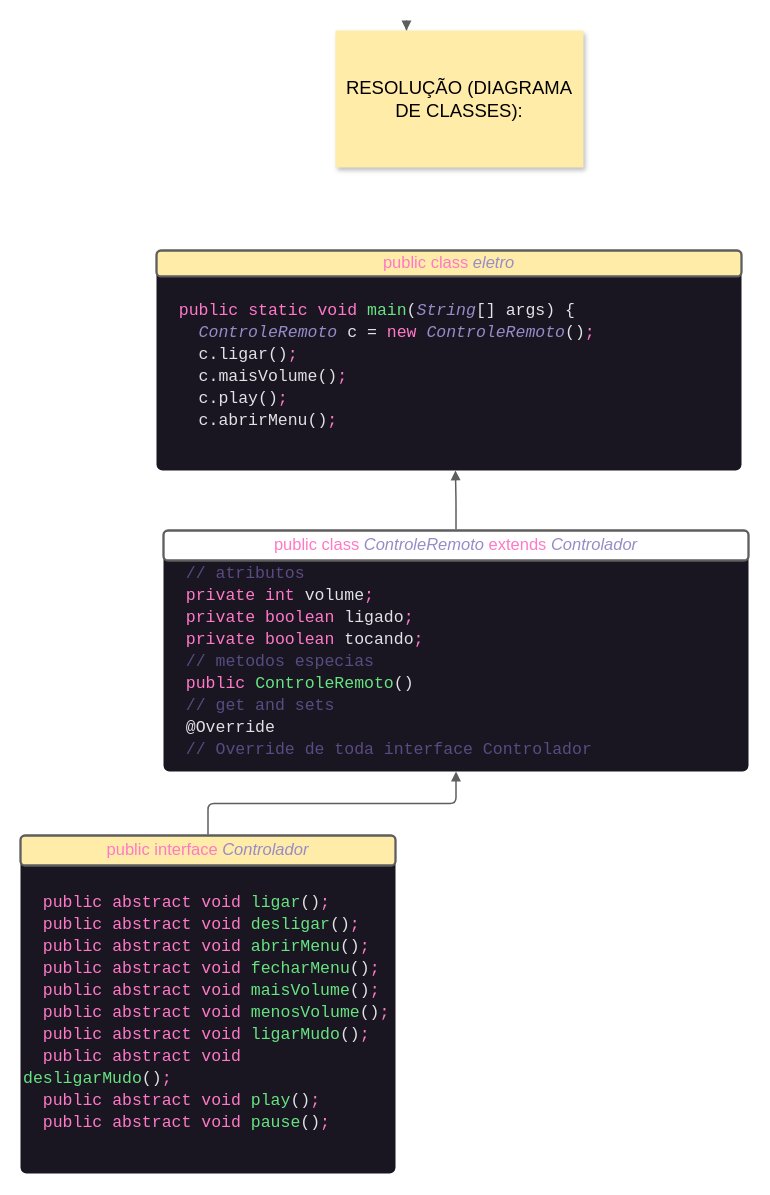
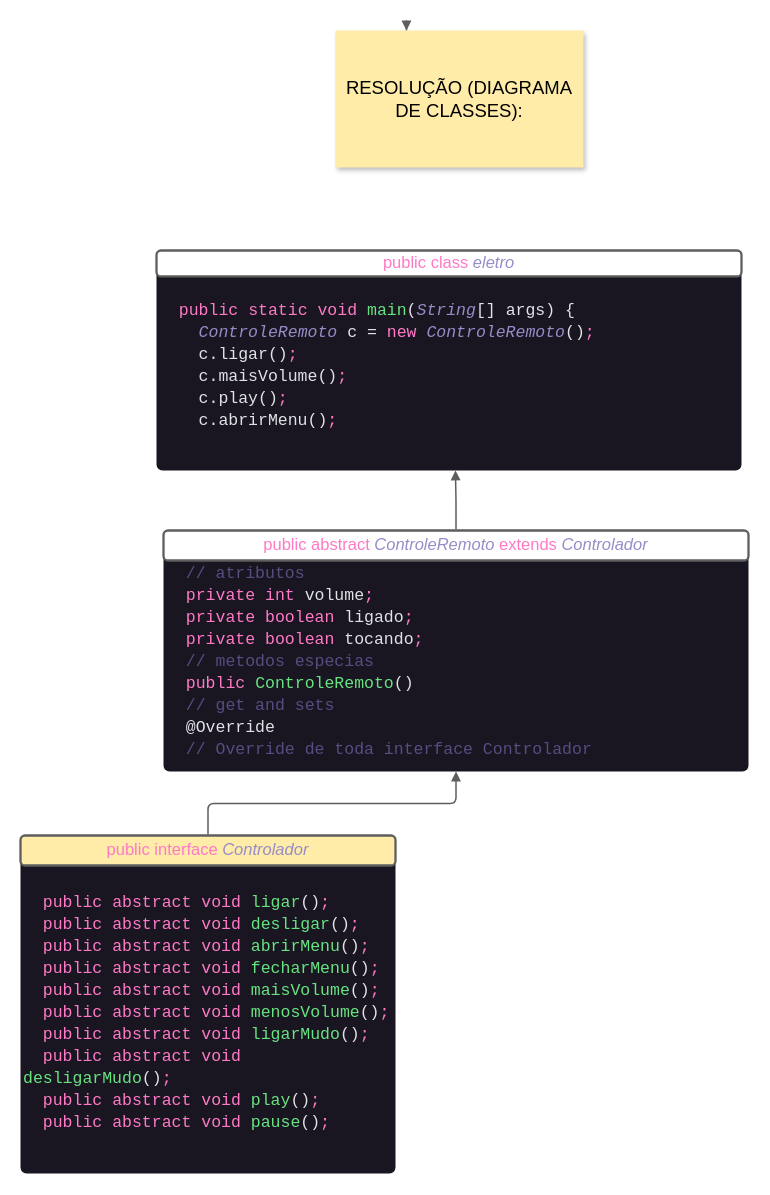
- <mxCell id="8" value="&lt;div style=&quot;display: flex ; justify-content: center ; text-align: center ; align-items: baseline ; font-size: 0 ; line-height: 1.25 ; margin-top: -2px&quot;&gt;&lt;span&gt;&lt;span style=&quot;font-size: 16.5px ; color: #ff79c6&quot;&gt;public&lt;/span&gt;&lt;span style=&quot;font-size: 16.5px ; color: #e1e1e6&quot;&gt; &lt;/span&gt;&lt;span style=&quot;font-size: 16.5px ; color: #ff79c6&quot;&gt;class&lt;/span&gt;&lt;span style=&quot;font-size: 16.5px ; color: #e1e1e6&quot;&gt;&amp;nbsp;&lt;/span&gt;&lt;span style=&quot;font-size: 16.5px&quot;&gt;&lt;font color=&quot;#988bc7&quot;&gt;&lt;i&gt;eletro&lt;/i&gt;&lt;/font&gt;&lt;/span&gt;&lt;/span&gt;&lt;/div&gt;" style="html=1;overflow=block;blockSpacing=1;whiteSpace=wrap;whiteSpace=wrap;fontSize=13;spacing=3.8;strokeColor=#5e5e5e;strokeOpacity=100;rounded=1;absoluteArcSize=1;arcSize=9;strokeWidth=2.3;fillColor=#ffeca9;" parent="6" vertex="1"><mxGeometry width="585" height="25.882" as="geometry" /></mxCell>
+ <mxCell id="8" value="&lt;div style=&quot;display: flex ; justify-content: center ; text-align: center ; align-items: baseline ; font-size: 0 ; line-height: 1.25 ; margin-top: -2px&quot;&gt;&lt;span&gt;&lt;span style=&quot;font-size: 16.5px ; color: #ff79c6&quot;&gt;public&lt;/span&gt;&lt;span style=&quot;font-size: 16.5px ; color: #e1e1e6&quot;&gt; &lt;/span&gt;&lt;span style=&quot;font-size: 16.5px ; color: #ff79c6&quot;&gt;class&lt;/span&gt;&lt;span style=&quot;font-size: 16.5px ; color: #e1e1e6&quot;&gt;&amp;nbsp;&lt;/span&gt;&lt;span style=&quot;font-size: 16.5px&quot;&gt;&lt;font color=&quot;#988bc7&quot;&gt;&lt;i&gt;eletro&lt;/i&gt;&lt;/font&gt;&lt;/span&gt;&lt;/span&gt;&lt;/div&gt;" style="html=1;overflow=block;blockSpacing=1;whiteSpace=wrap;;whiteSpace=wrap;fontSize=13;spacing=3.8;strokeColor=#5e5e5e;strokeOpacity=100;rounded=1;absoluteArcSize=1;arcSize=9;strokeWidth=2.3;" parent="6" vertex="1"><mxGeometry width="585" height="25.882" as="geometry" /></mxCell>
- <mxCell id="5" value="&lt;div style=&quot;display: flex ; justify-content: center ; text-align: center ; align-items: baseline ; line-height: 1.25 ; margin-top: -2px&quot;&gt;&lt;span style=&quot;font-size: 16.5px ; color: rgb(255 , 121 , 198)&quot;&gt;public&lt;/span&gt;&lt;span style=&quot;font-size: 16.5px ; color: rgb(225 , 225 , 230)&quot;&gt; &lt;/span&gt;&lt;span style=&quot;font-size: 16.5px ; color: rgb(255 , 121 , 198)&quot;&gt;&amp;nbsp;class&lt;/span&gt;&lt;span style=&quot;font-size: 16.5px ; color: rgb(225 , 225 , 230)&quot;&gt;&amp;nbsp;&lt;/span&gt;&lt;span&gt;&lt;span style=&quot;font-size: 16.5px&quot;&gt;&lt;font color=&quot;#988bc7&quot;&gt;&lt;i&gt;ControleRemoto&amp;nbsp;&lt;/i&gt;&lt;/font&gt;&lt;/span&gt;&lt;span style=&quot;font-size: 16.5px&quot;&gt;&lt;font color=&quot;#ff79c6&quot;&gt;extends&amp;nbsp;&lt;/font&gt;&lt;/span&gt;&lt;span style=&quot;font-size: 16.5px&quot;&gt;&lt;font color=&quot;#988bc7&quot;&gt;&lt;i&gt;Controlador&lt;/i&gt;&lt;/font&gt;&lt;/span&gt;&lt;/span&gt;&lt;/div&gt;" style="html=1;overflow=block;blockSpacing=1;whiteSpace=wrap;;whiteSpace=wrap;fontSize=13;spacing=3.8;strokeColor=#5e5e5e;strokeOpacity=100;rounded=1;absoluteArcSize=1;arcSize=9;strokeWidth=2.3;" parent="3" vertex="1"><mxGeometry width="585" height="30" as="geometry" /></mxCell>
+ <mxCell id="5" value="&lt;div style=&quot;display: flex ; justify-content: center ; text-align: center ; align-items: baseline ; line-height: 1.25 ; margin-top: -2px&quot;&gt;&lt;span style=&quot;font-size: 16.5px ; color: rgb(255 , 121 , 198)&quot;&gt;public&lt;/span&gt;&lt;span style=&quot;font-size: 16.5px ; color: rgb(225 , 225 , 230)&quot;&gt; &lt;/span&gt;&lt;span style=&quot;font-size: 16.5px ; color: rgb(255 , 121 , 198)&quot;&gt;&amp;nbsp;abstract&lt;/span&gt;&lt;span style=&quot;font-size: 16.5px ; color: rgb(225 , 225 , 230)&quot;&gt;&amp;nbsp;&lt;/span&gt;&lt;span&gt;&lt;span style=&quot;font-size: 16.5px&quot;&gt;&lt;font color=&quot;#988bc7&quot;&gt;&lt;i&gt;ControleRemoto&amp;nbsp;&lt;/i&gt;&lt;/font&gt;&lt;/span&gt;&lt;span style=&quot;font-size: 16.5px&quot;&gt;&lt;font color=&quot;#ff79c6&quot;&gt;extends&amp;nbsp;&lt;/font&gt;&lt;/span&gt;&lt;span style=&quot;font-size: 16.5px&quot;&gt;&lt;font color=&quot;#988bc7&quot;&gt;&lt;i&gt;Controlador&lt;/i&gt;&lt;/font&gt;&lt;/span&gt;&lt;/span&gt;&lt;/div&gt;" style="html=1;overflow=block;blockSpacing=1;whiteSpace=wrap;;whiteSpace=wrap;fontSize=13;spacing=3.8;strokeColor=#5e5e5e;strokeOpacity=100;rounded=1;absoluteArcSize=1;arcSize=9;strokeWidth=2.3;" parent="3" vertex="1"><mxGeometry width="585" height="30" as="geometry" /></mxCell>
